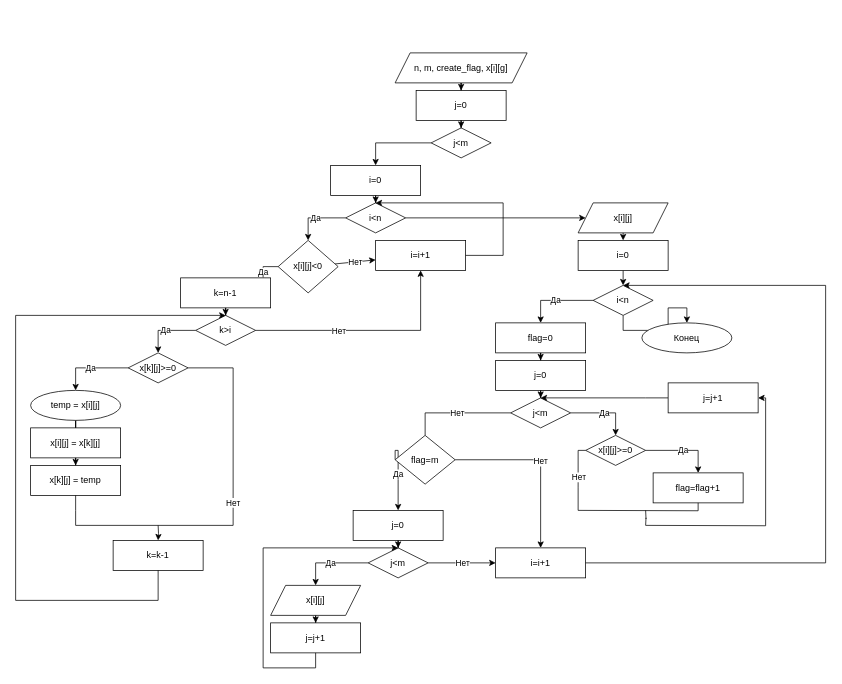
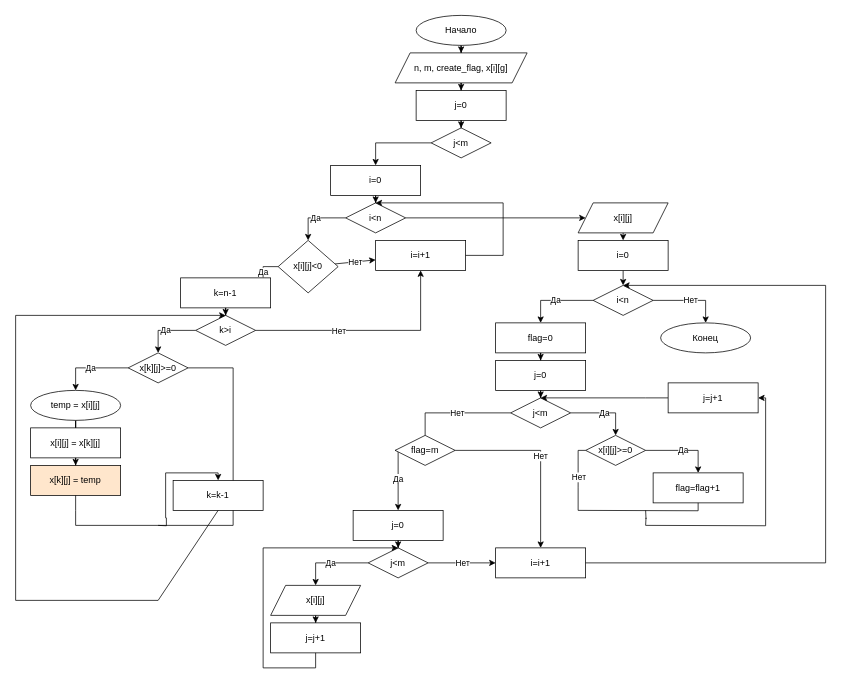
+ <mxCell id="3" value="Начало" style="ellipse;whiteSpace=wrap;html=1;" vertex="1" parent="1"><mxGeometry x="554" width="120" height="40" as="geometry" y="20" /></mxCell>
+ <mxCell id="2" value="" style="edgeStyle=orthogonalEdgeStyle;rounded=0;orthogonalLoop=1;jettySize=auto;html=1;" edge="1" parent="1" source="3" target="5"><mxGeometry relative="1" as="geometry" /></mxCell>
- <mxCell id="80" value="Конец" style="ellipse;whiteSpace=wrap;html=1;" vertex="1" parent="1"><mxGeometry x="855" y="430" width="120" height="40" as="geometry" /></mxCell>
+ <mxCell id="80" value="Конец" style="ellipse;whiteSpace=wrap;html=1;" vertex="1" parent="1"><mxGeometry x="880" y="430" width="120" height="40" as="geometry" /></mxCell>
- <mxCell id="71" value="flag=m" style="rhombus;whiteSpace=wrap;html=1;" vertex="1" parent="1"><mxGeometry x="526" y="580" width="80" height="65" as="geometry" /></mxCell>
+ <mxCell id="71" value="flag=m" style="rhombus;whiteSpace=wrap;html=1;" vertex="1" parent="1"><mxGeometry x="526" y="580" width="80" height="40" as="geometry" /></mxCell>
- <mxCell id="27" value="x[k][j] = temp" style="whiteSpace=wrap;html=1;" vertex="1" parent="1"><mxGeometry x="40" y="620" width="120" height="40" as="geometry" /></mxCell>
+ <mxCell id="27" value="x[k][j] = temp" style="whiteSpace=wrap;html=1;fillColor=#ffe6cc;" vertex="1" parent="1"><mxGeometry x="40" y="620" width="120" height="40" as="geometry" /></mxCell>
- <mxCell id="31" value="k=k-1" style="rounded=0;whiteSpace=wrap;html=1;" vertex="1" parent="1"><mxGeometry x="150" y="720" width="120" height="40" as="geometry" /></mxCell>
+ <mxCell id="31" value="k=k-1" style="rounded=0;whiteSpace=wrap;html=1;" vertex="1" parent="1"><mxGeometry x="230" y="640" width="120" height="40" as="geometry" /></mxCell>
